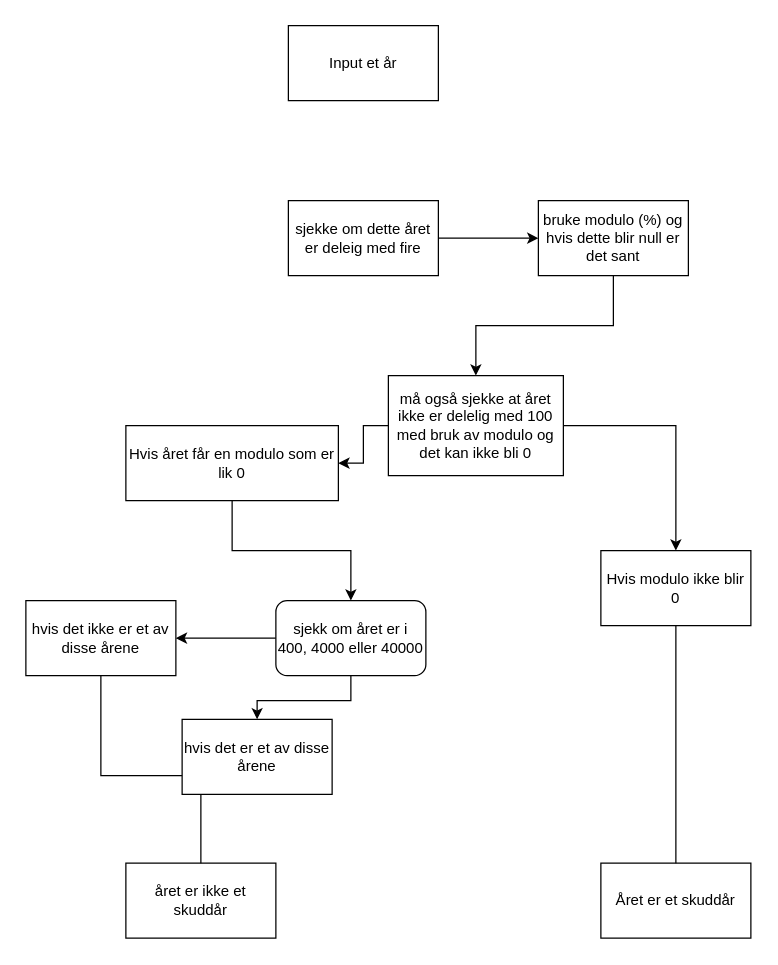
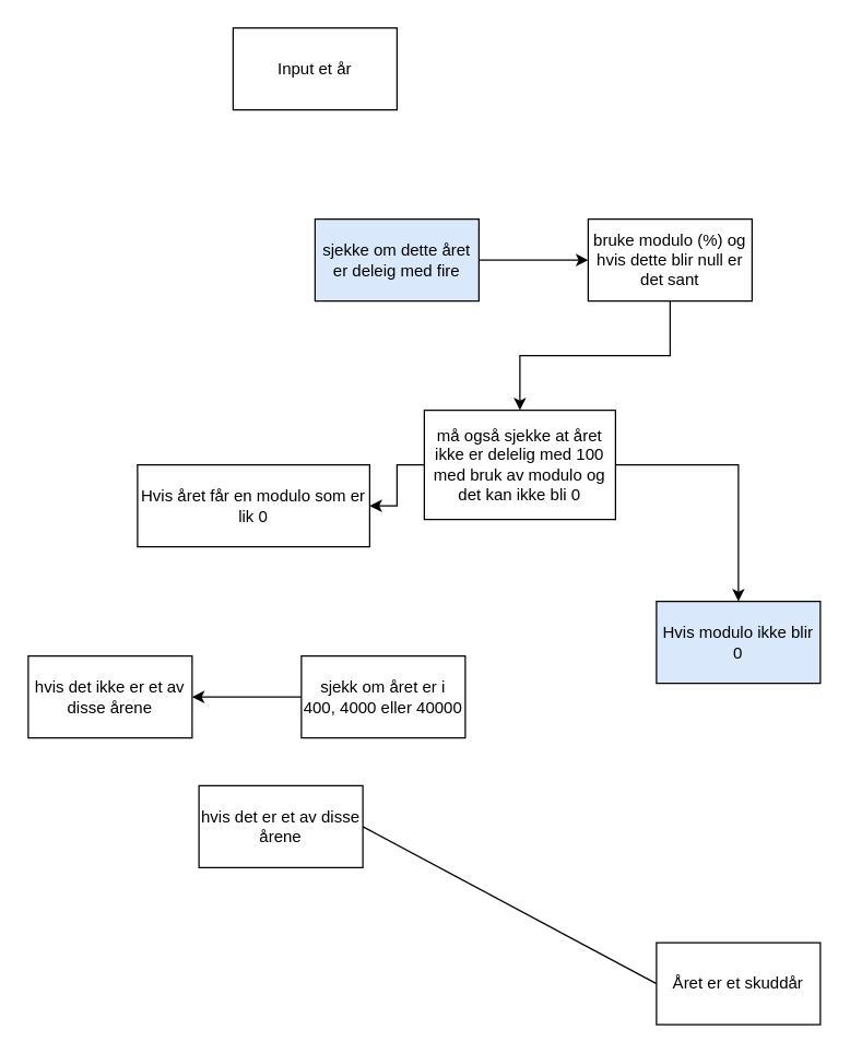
- <mxCell id="2" value="Input et år" style="rounded=0;whiteSpace=wrap;html=1;" vertex="1" parent="1"><mxGeometry x="230" y="20" width="120" height="60" as="geometry" /></mxCell>
+ <mxCell id="2" value="Input et år" style="rounded=0;whiteSpace=wrap;html=1;" vertex="1" parent="1"><mxGeometry x="170" y="20" width="120" height="60" as="geometry" /></mxCell>
- <mxCell id="4" value="sjekke om dette året er deleig med fire" style="whiteSpace=wrap;html=1;rounded=0;" vertex="1" parent="1"><mxGeometry x="230" y="160" width="120" height="60" as="geometry" /></mxCell>
+ <mxCell id="4" value="sjekke om dette året er deleig med fire" style="whiteSpace=wrap;html=1;rounded=0;fillColor=#dae8fc;" vertex="1" parent="1"><mxGeometry x="230" y="160" width="120" height="60" as="geometry" /></mxCell>
- <mxCell id="11" value="" style="edgeStyle=orthogonalEdgeStyle;rounded=0;orthogonalLoop=1;jettySize=auto;html=1;" edge="1" parent="1" source="12" target="18"><mxGeometry relative="1" as="geometry" /></mxCell>
- <mxCell id="10" value="Hvis modulo ikke blir 0" style="whiteSpace=wrap;html=1;rounded=0;" vertex="1" parent="1"><mxGeometry x="480" y="440" width="120" height="60" as="geometry" /></mxCell>
+ <mxCell id="10" value="Hvis modulo ikke blir 0" style="whiteSpace=wrap;html=1;rounded=0;fillColor=#dae8fc;" vertex="1" parent="1"><mxGeometry x="480" y="440" width="120" height="60" as="geometry" /></mxCell>
- <mxCell id="18" value="sjekk om året er i 400, 4000 eller 40000" style="whiteSpace=wrap;html=1;rounded=1;" vertex="1" parent="1"><mxGeometry x="220" y="480" width="120" height="60" as="geometry" /></mxCell>
+ <mxCell id="18" value="sjekk om året er i 400, 4000 eller 40000" style="whiteSpace=wrap;html=1;rounded=0;" vertex="1" parent="1"><mxGeometry x="220" y="480" width="120" height="60" as="geometry" /></mxCell>
- <mxCell id="17" value="" style="edgeStyle=orthogonalEdgeStyle;rounded=0;orthogonalLoop=1;jettySize=auto;html=1;" edge="1" parent="1" source="18" target="21"><mxGeometry relative="1" as="geometry" /></mxCell>
- <mxCell id="15" value="" style="endArrow=none;html=1;rounded=0;exitX=0.5;exitY=0;exitDx=0;exitDy=0;entryX=0.5;entryY=1;entryDx=0;entryDy=0;" edge="1" parent="1" source="14" target="10"><mxGeometry width="50" height="50" relative="1" as="geometry"><mxPoint x="290" y="370" as="sourcePoint" /><mxPoint x="340" y="320" as="targetPoint" /><Array as="points"><mxPoint x="540" y="540" /></Array></mxGeometry></mxCell>
- <mxCell id="20" value="" style="endArrow=none;html=1;rounded=0;entryX=0.5;entryY=0;entryDx=0;entryDy=0;exitX=0.5;exitY=1;exitDx=0;exitDy=0;" edge="1" parent="1" source="19" target="13"><mxGeometry width="50" height="50" relative="1" as="geometry"><mxPoint x="290" y="470" as="sourcePoint" /><mxPoint x="340" y="420" as="targetPoint" /><Array as="points"><mxPoint x="80" y="620" /><mxPoint x="160" y="620" /></Array></mxGeometry></mxCell>
+ <mxCell id="22" value="" style="endArrow=none;html=1;rounded=0;exitX=1;exitY=0.5;exitDx=0;exitDy=0;entryX=0;entryY=0.5;entryDx=0;entryDy=0;" edge="1" parent="1" source="21" target="14"><mxGeometry width="50" height="50" relative="1" as="geometry"><mxPoint x="290" y="470" as="sourcePoint" /><mxPoint x="340" y="420" as="targetPoint" /></mxGeometry></mxCell>
- <mxCell id="13" value="året er ikke et skuddår" style="rounded=0;whiteSpace=wrap;html=1;" vertex="1" parent="1"><mxGeometry x="100" y="690" width="120" height="60" as="geometry" /></mxCell>
